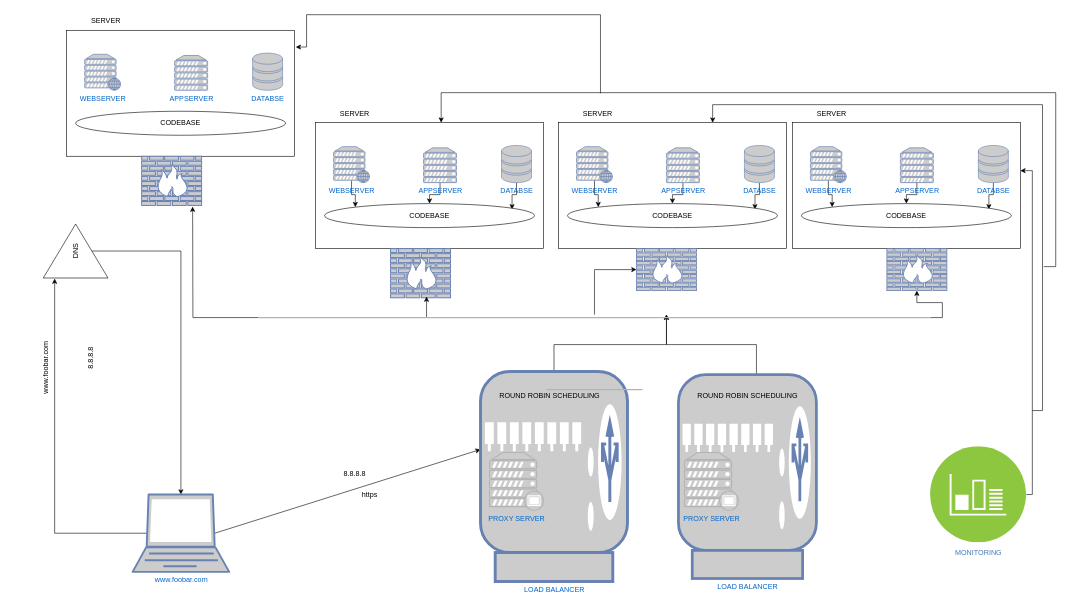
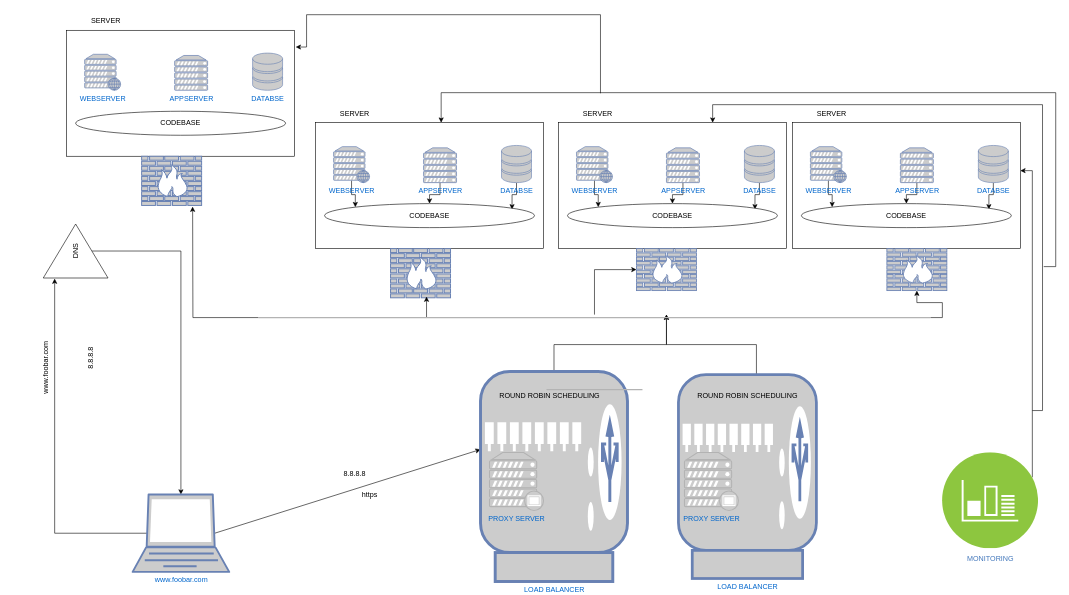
- <mxCell id="50" value="MONITORING" style="aspect=fixed;perimeter=ellipsePerimeter;html=1;align=center;shadow=0;dashed=0;fontColor=#4277BB;labelBackgroundColor=#ffffff;fontSize=12;spacingTop=3;image;image=img/lib/ibm/infrastructure/monitoring_logging.svg;strokeColor=#B3B3B3;" vertex="1" parent="1"><mxGeometry x="1550" y="744" width="160" height="160" as="geometry" /></mxCell>
+ <mxCell id="50" value="MONITORING" style="aspect=fixed;perimeter=ellipsePerimeter;html=1;align=center;shadow=0;dashed=0;fontColor=#4277BB;labelBackgroundColor=#ffffff;fontSize=12;spacingTop=3;image;image=img/lib/ibm/infrastructure/monitoring_logging.svg;strokeColor=#B3B3B3;" vertex="1" parent="1"><mxGeometry x="1570" y="754" width="160" height="160" as="geometry" /></mxCell>
